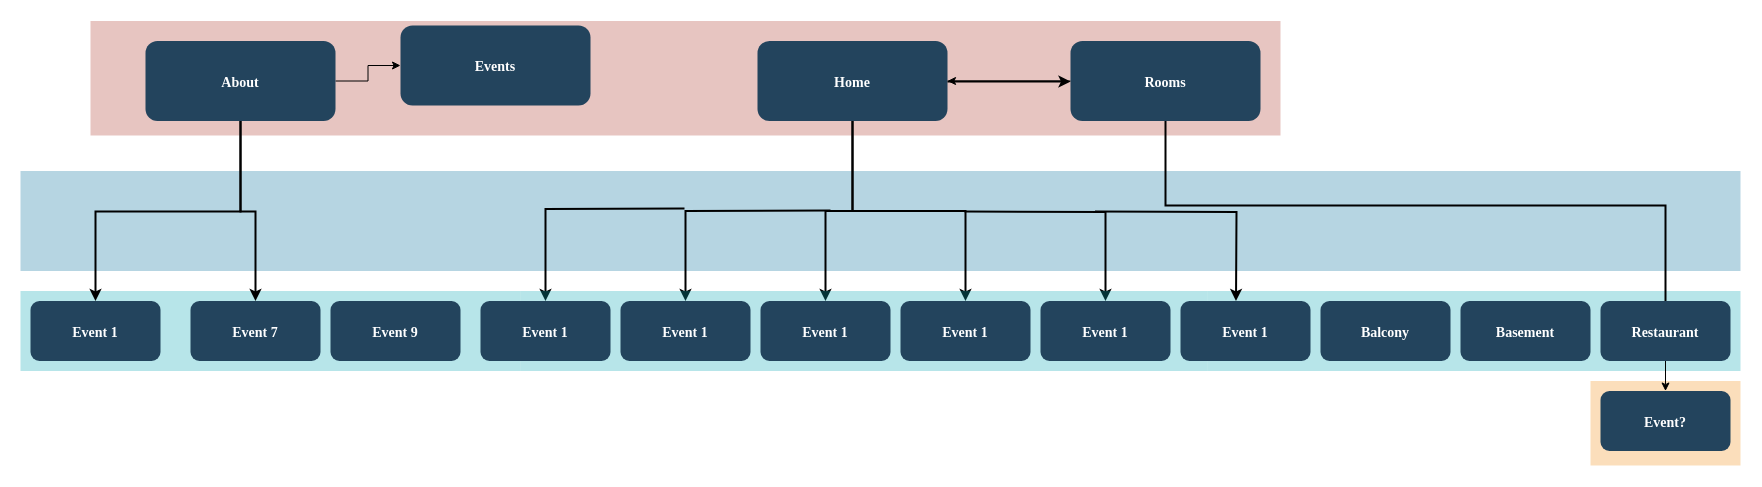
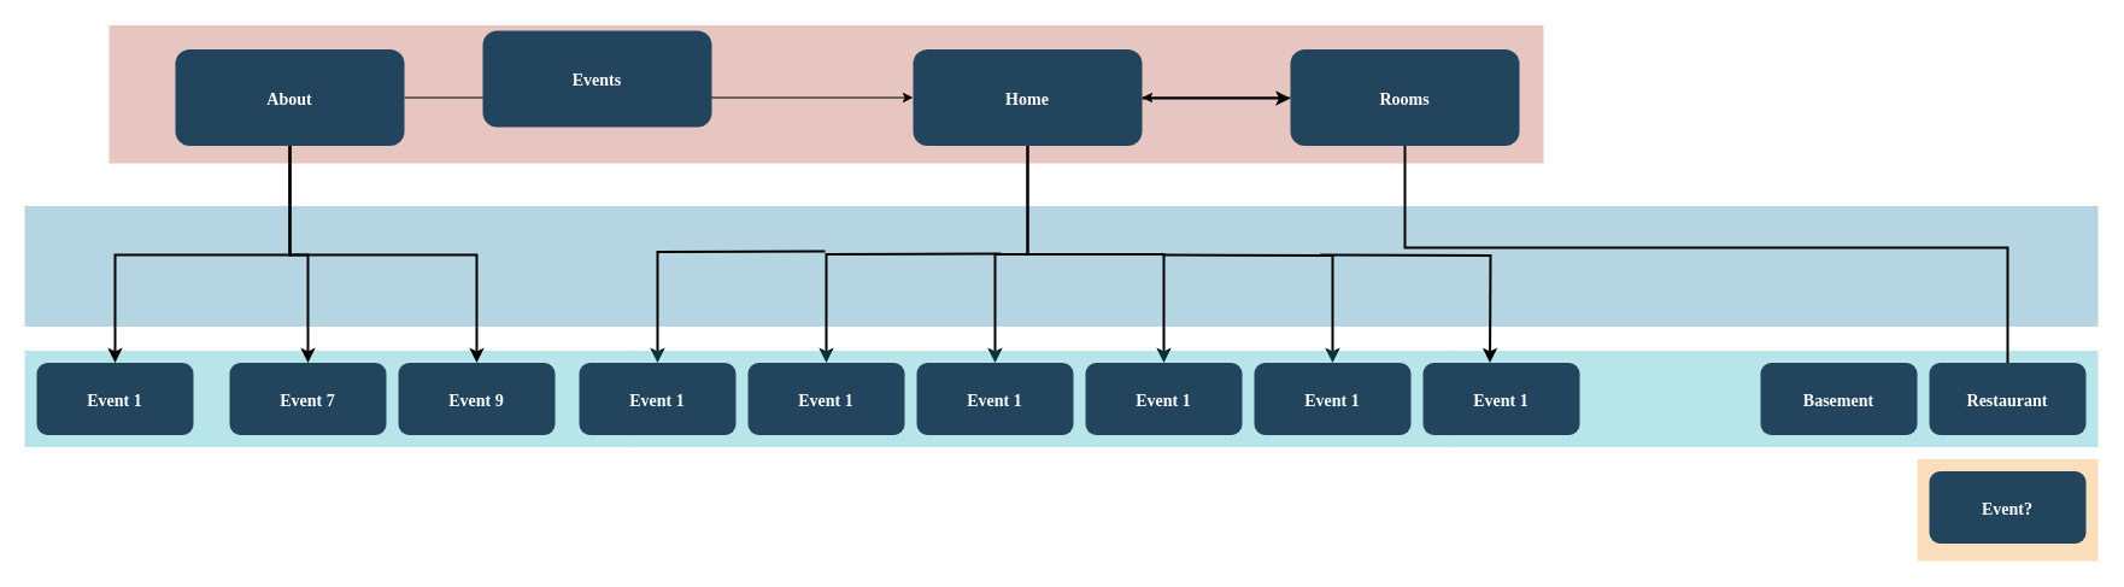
- <mxCell id="16" style="edgeStyle=orthogonalEdgeStyle;rounded=0;orthogonalLoop=1;jettySize=auto;html=1;" edge="1" parent="1" source="17" target="30"><mxGeometry relative="1" as="geometry" /></mxCell>
+ <mxCell id="16" style="edgeStyle=orthogonalEdgeStyle;rounded=0;orthogonalLoop=1;jettySize=auto;html=1;entryX=0;entryY=0.5;entryDx=0;entryDy=0;" edge="1" parent="1" source="17" target="12"><mxGeometry relative="1" as="geometry" /></mxCell>
+ <mxCell id="28" value="" style="edgeStyle=elbowEdgeStyle;elbow=vertical;strokeWidth=2;rounded=0" parent="1" source="17" target="20" edge="1"><mxGeometry x="-23" y="135.5" width="100" height="100" as="geometry"><mxPoint x="-23" y="80.5" as="sourcePoint" /><mxPoint x="77" y="-19.5" as="targetPoint" /></mxGeometry></mxCell>
- <mxCell id="21" value="Balcony" style="rounded=1;fillColor=#23445D;gradientColor=none;strokeColor=none;fontColor=#FFFFFF;fontStyle=1;fontFamily=Tahoma;fontSize=14" parent="1" vertex="1"><mxGeometry x="1320" y="300.5" width="130" height="60" as="geometry" /></mxCell>
- <mxCell id="23" style="edgeStyle=orthogonalEdgeStyle;rounded=0;orthogonalLoop=1;jettySize=auto;html=1;entryX=0.5;entryY=0;entryDx=0;entryDy=0;" edge="1" parent="1" source="24" target="25"><mxGeometry relative="1" as="geometry" /></mxCell>
